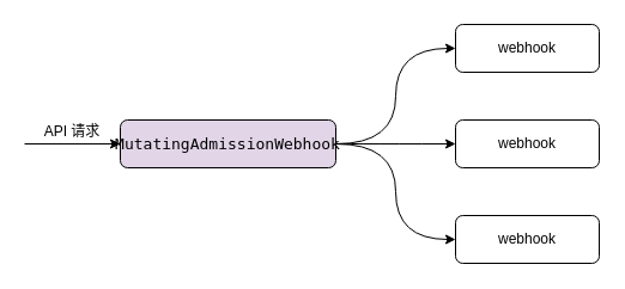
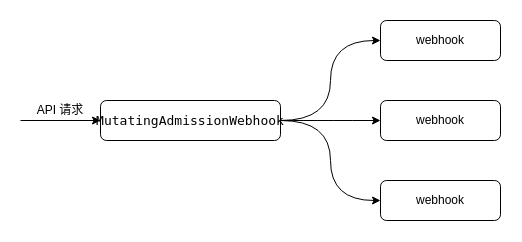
- <mxCell id="7" value="&lt;span style=&quot;font-family: &amp;#34;consolas&amp;#34; , &amp;#34;monaco&amp;#34; , &amp;#34;andale mono&amp;#34; , &amp;#34;ubuntu mono&amp;#34; , monospace ; font-size: 13px ; text-align: left&quot;&gt;MutatingAdmissionWebhook&lt;/span&gt;" style="rounded=1;whiteSpace=wrap;html=1;fillColor=#e1d5e7;" vertex="1" parent="1"><mxGeometry x="100" y="100" width="180" height="40" as="geometry" /></mxCell>
+ <mxCell id="7" value="&lt;span style=&quot;font-family: &amp;#34;consolas&amp;#34; , &amp;#34;monaco&amp;#34; , &amp;#34;andale mono&amp;#34; , &amp;#34;ubuntu mono&amp;#34; , monospace ; font-size: 13px ; text-align: left&quot;&gt;MutatingAdmissionWebhook&lt;/span&gt;" style="rounded=1;whiteSpace=wrap;html=1;" vertex="1" parent="1"><mxGeometry x="100" y="100" width="180" height="40" as="geometry" /></mxCell>
